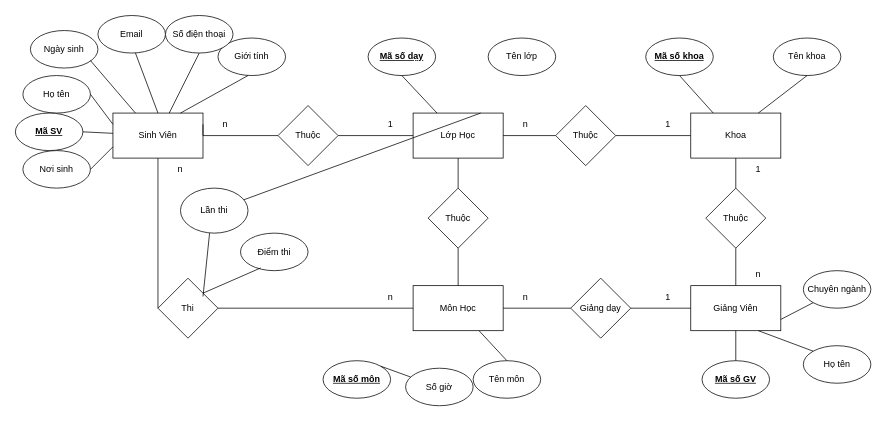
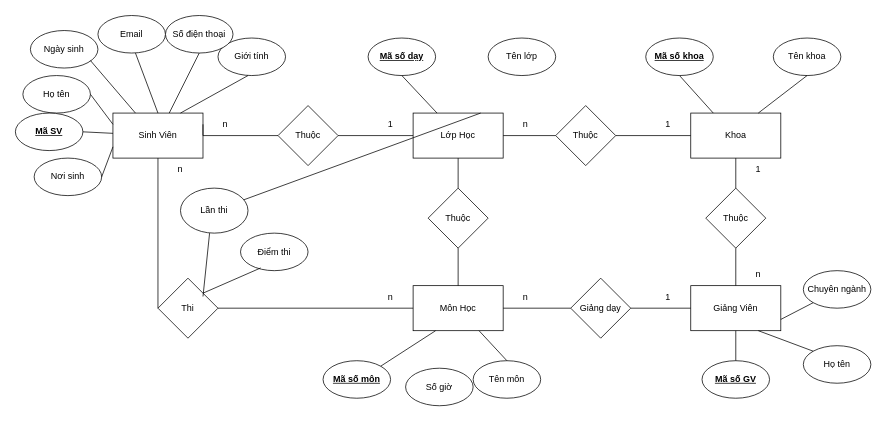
- <mxCell id="10" value="Nơi sinh" style="ellipse;whiteSpace=wrap;html=1;" vertex="1" parent="1"><mxGeometry x="30" y="200" width="90" height="50" as="geometry" /></mxCell>
+ <mxCell id="10" value="Nơi sinh" style="ellipse;whiteSpace=wrap;html=1;" vertex="1" parent="1"><mxGeometry x="45" y="210" width="90" height="50" as="geometry" /></mxCell>
- <mxCell id="56" value="" style="endArrow=none;html=1;rounded=0;exitX=1;exitY=0;exitDx=0;exitDy=0;" edge="1" parent="1" source="53" target="55"><mxGeometry width="50" height="50" relative="1" as="geometry"><mxPoint x="750" y="370" as="sourcePoint" /><mxPoint x="800" y="320" as="targetPoint" /></mxGeometry></mxCell>
+ <mxCell id="56" value="" style="endArrow=none;html=1;rounded=0;exitX=1;exitY=0;exitDx=0;exitDy=0;entryX=0.25;entryY=1;entryDx=0;entryDy=0;" edge="1" parent="1" source="53" target="5"><mxGeometry width="50" height="50" relative="1" as="geometry"><mxPoint x="750" y="370" as="sourcePoint" /><mxPoint x="800" y="320" as="targetPoint" /></mxGeometry></mxCell>
